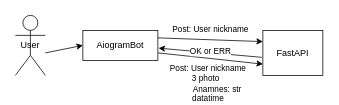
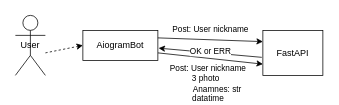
- <mxCell id="8" value="" style="endArrow=classic;html=1;entryX=0;entryY=0.5;entryDx=0;entryDy=0;" edge="1" parent="1" source="2" target="4"><mxGeometry width="50" height="50" relative="1" as="geometry"><mxPoint x="310" y="-20" as="sourcePoint" /><mxPoint x="360" y="-70" as="targetPoint" /><Array as="points"><mxPoint x="60" y="70" /></Array></mxGeometry></mxCell>
+ <mxCell id="8" value="" style="endArrow=classic;html=1;entryX=0;entryY=0.5;entryDx=0;entryDy=0;dashed=1;" edge="1" parent="1" source="2" target="4"><mxGeometry width="50" height="50" relative="1" as="geometry"><mxPoint x="310" y="-20" as="sourcePoint" /><mxPoint x="360" y="-70" as="targetPoint" /><Array as="points"><mxPoint x="60" y="70" /></Array></mxGeometry></mxCell>
